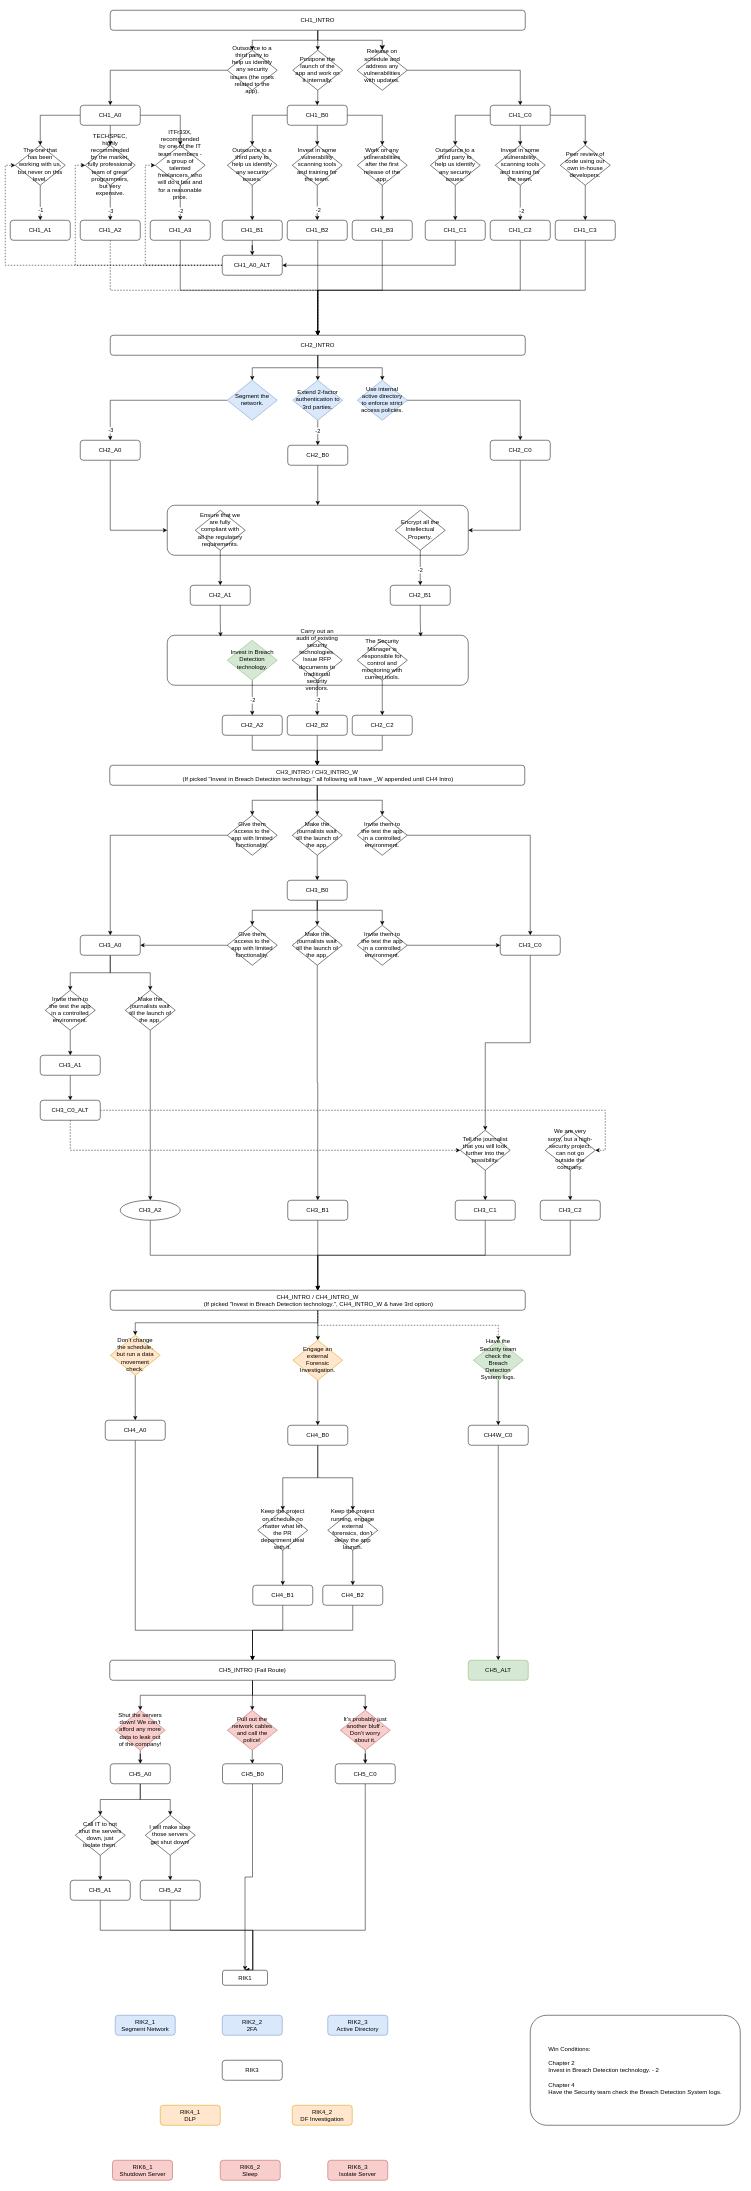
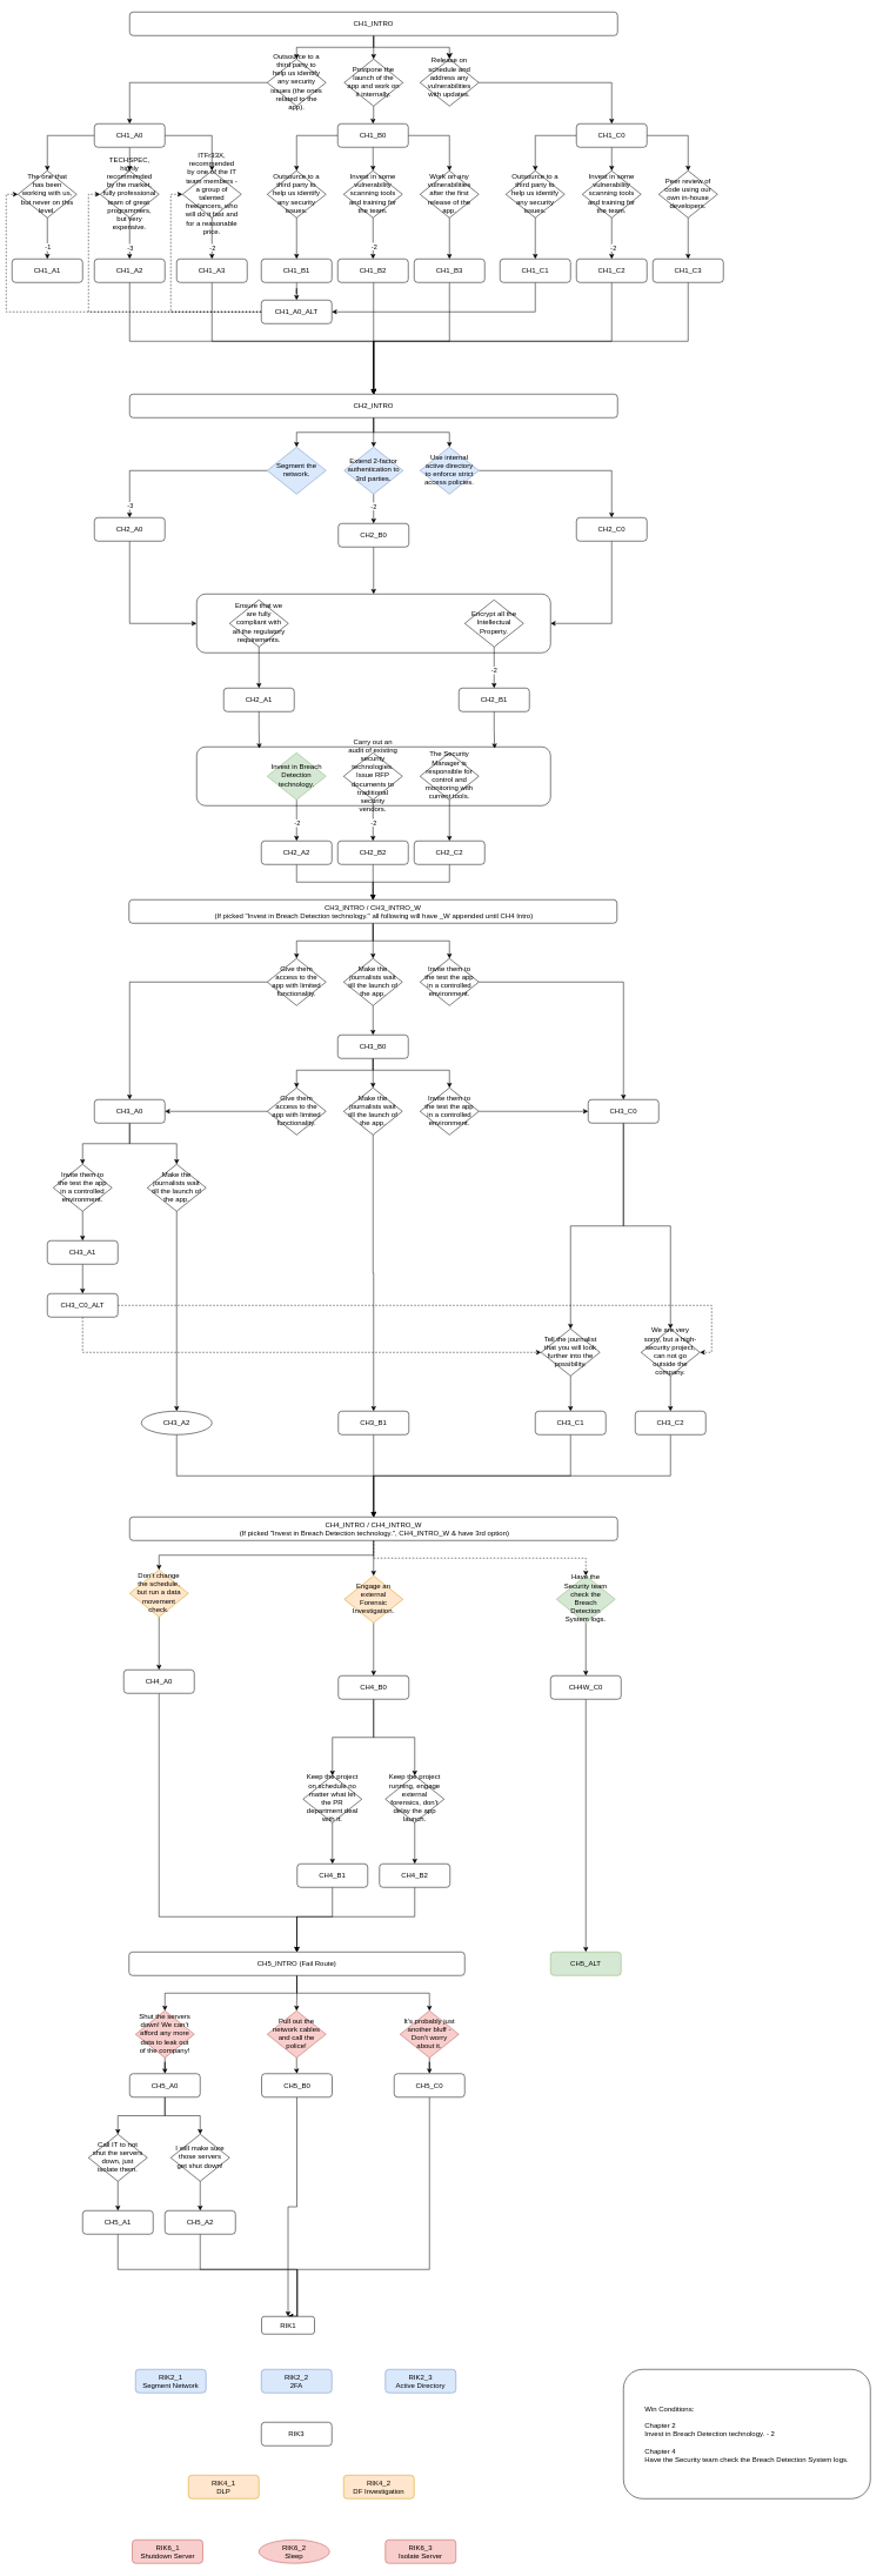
- <mxCell id="36" style="edgeStyle=orthogonalEdgeStyle;rounded=0;orthogonalLoop=1;jettySize=auto;html=1;dashed=1;" parent="1" source="37" target="52" edge="1"><mxGeometry relative="1" as="geometry"><Array as="points"><mxPoint y="580" x="220" /><mxPoint x="635" y="580" /></Array></mxGeometry></mxCell>
+ <mxCell id="36" style="edgeStyle=orthogonalEdgeStyle;rounded=0;orthogonalLoop=1;jettySize=auto;html=1;" parent="1" source="37" target="52" edge="1"><mxGeometry relative="1" as="geometry"><Array as="points"><mxPoint y="580" x="220" /><mxPoint x="635" y="580" /></Array></mxGeometry></mxCell>
+ <mxCell id="129" style="edgeStyle=orthogonalEdgeStyle;rounded=0;orthogonalLoop=1;jettySize=auto;html=1;entryX=0.5;entryY=0;entryDx=0;entryDy=0;" edge="1" parent="1" source="131" target="141"><mxGeometry relative="1" as="geometry" /></mxCell>
- <mxCell id="220" value="RIK6_2&lt;br&gt;Sleep" style="rounded=1;whiteSpace=wrap;html=1;fontSize=12;glass=0;strokeWidth=1;shadow=0;fillColor=#f8cecc;strokeColor=#b85450;" vertex="1" parent="1"><mxGeometry x="440" y="4320" width="120" height="40" as="geometry" /></mxCell>
+ <mxCell id="220" value="RIK6_2&lt;br&gt;Sleep" style="ellipse;whiteSpace=wrap;html=1;fontSize=12;glass=0;strokeWidth=1;shadow=0;fillColor=#f8cecc;strokeColor=#b85450;" vertex="1" parent="1"><mxGeometry x="440" y="4320" width="120" height="40" as="geometry" /></mxCell>
